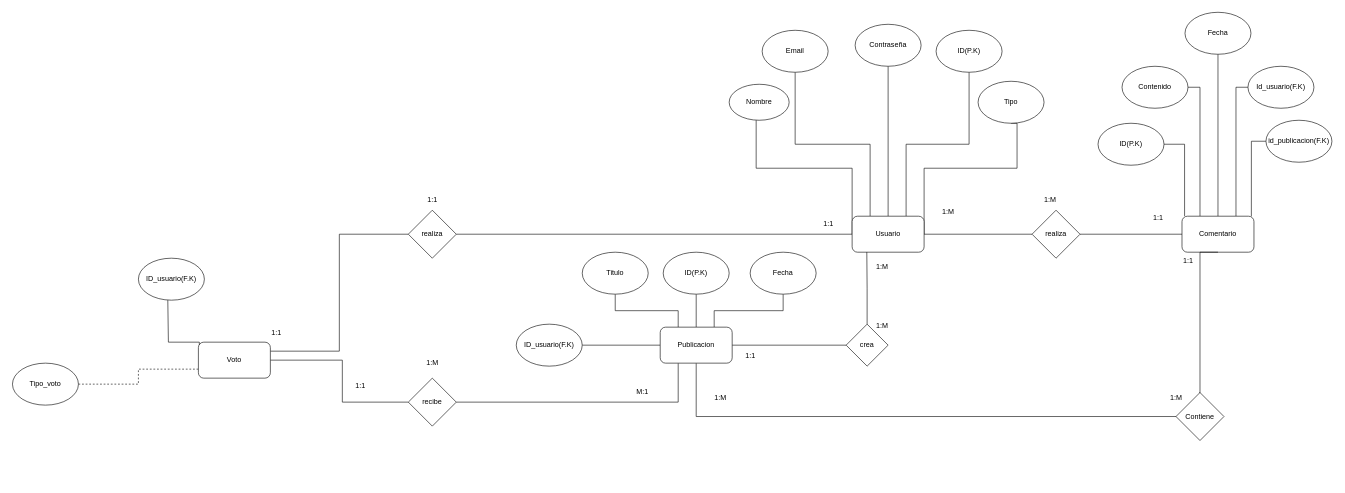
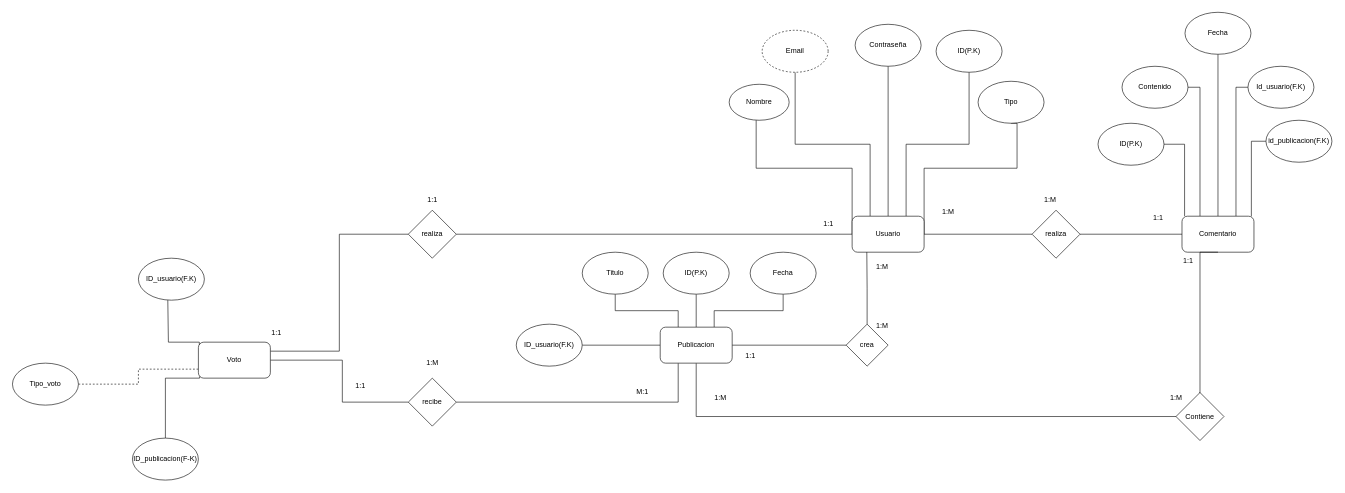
- <mxCell id="11" value="Email" style="ellipse;whiteSpace=wrap;html=1;" parent="1" vertex="1"><mxGeometry x="1270" y="50" width="110" height="70" as="geometry" /></mxCell>
+ <mxCell id="11" value="Email" style="ellipse;whiteSpace=wrap;html=1;dashed=1;" parent="1" vertex="1"><mxGeometry x="1270" y="50" width="110" height="70" as="geometry" /></mxCell>
+ <mxCell id="49" style="edgeStyle=orthogonalEdgeStyle;rounded=0;orthogonalLoop=1;jettySize=auto;html=1;exitX=0.017;exitY=0.949;exitDx=0;exitDy=0;entryX=0.5;entryY=0;entryDx=0;entryDy=0;endArrow=none;endFill=0;exitPerimeter=0;" parent="1" source="50" target="53" edge="1"><mxGeometry relative="1" as="geometry"><Array as="points"><mxPoint x="332" y="630" /><mxPoint x="275" y="630" /></Array></mxGeometry></mxCell>
+ <mxCell id="53" value="ID_publicacion(F-K)" style="ellipse;whiteSpace=wrap;html=1;" parent="1" vertex="1"><mxGeometry x="220" y="730" width="110" height="70" as="geometry" /></mxCell>
